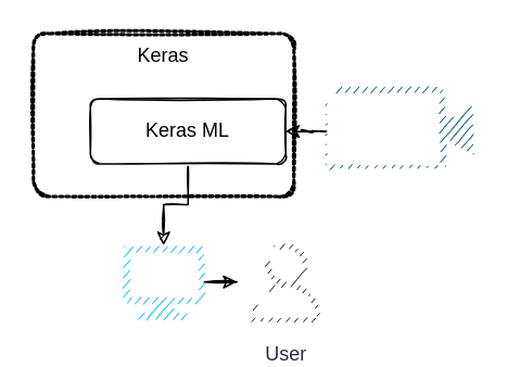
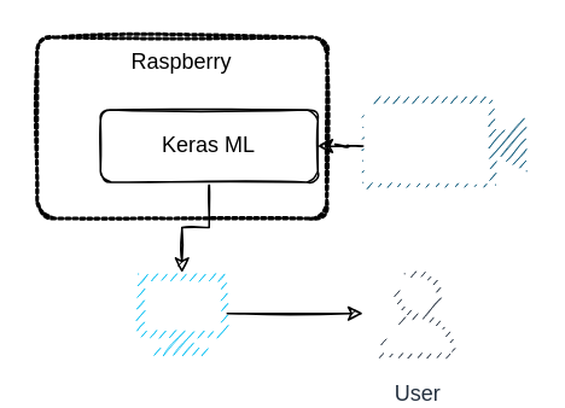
- <mxCell id="2" value="Keras" style="arcSize=10;dashed=1;fillColor=none;gradientColor=none;dashPattern=1 1;strokeWidth=2;verticalAlign=top;sketch=1;rounded=1;" parent="1" vertex="1"><mxGeometry x="20" y="20" width="160" height="100" as="geometry" /></mxCell>
+ <mxCell id="2" value="Raspberry" style="arcSize=10;dashed=1;fillColor=none;gradientColor=none;dashPattern=1 1;strokeWidth=2;verticalAlign=top;sketch=1;rounded=1;" parent="1" vertex="1"><mxGeometry x="20" y="20" width="160" height="100" as="geometry" /></mxCell>
- <mxCell id="7" value="User" style="outlineConnect=0;fontColor=#232F3E;gradientColor=none;strokeColor=#232F3E;fillColor=#ffffff;dashed=0;verticalLabelPosition=bottom;verticalAlign=top;align=center;html=1;fontSize=12;fontStyle=0;aspect=fixed;shape=mxgraph.aws4.resourceIcon;resIcon=mxgraph.aws4.user;sketch=1;rounded=1;" parent="1" vertex="1"><mxGeometry x="145" y="142.5" width="60" height="60" as="geometry" /></mxCell>
+ <mxCell id="7" value="User" style="outlineConnect=0;fontColor=#232F3E;gradientColor=none;strokeColor=#232F3E;fillColor=#ffffff;dashed=0;verticalLabelPosition=bottom;verticalAlign=top;align=center;html=1;fontSize=12;fontStyle=0;aspect=fixed;shape=mxgraph.aws4.resourceIcon;resIcon=mxgraph.aws4.user;sketch=1;rounded=1;" parent="1" vertex="1"><mxGeometry x="200" y="142.5" width="60" height="60" as="geometry" /></mxCell>
